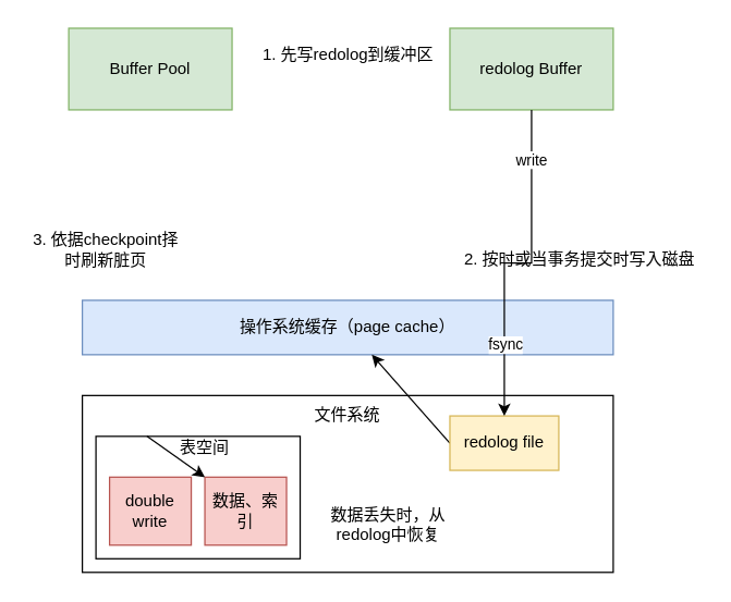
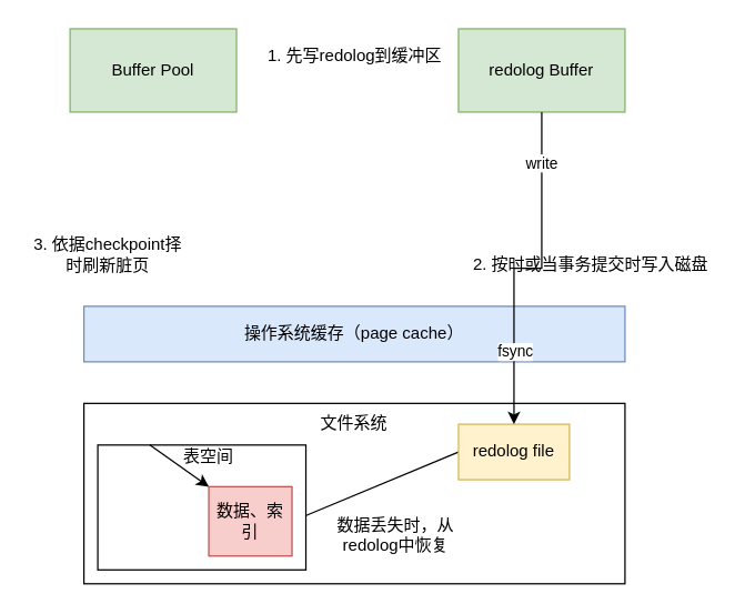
- <mxCell id="7" style="rounded=0;orthogonalLoop=1;jettySize=auto;html=1;exitX=0;exitY=0.5;exitDx=0;exitDy=0;" edge="1" parent="1" source="8" target="4"><mxGeometry relative="1" as="geometry" /></mxCell>
+ <mxCell id="7" style="rounded=0;orthogonalLoop=1;jettySize=auto;html=1;exitX=0;exitY=0.5;exitDx=0;exitDy=0;entryX=1;entryY=0.5;entryDx=0;entryDy=0;" edge="1" parent="1" source="8" target="17"><mxGeometry relative="1" as="geometry" /></mxCell>
- <mxCell id="16" value="double write" style="rounded=0;whiteSpace=wrap;html=1;fillColor=#f8cecc;strokeColor=#b85450;" vertex="1" parent="1"><mxGeometry x="80" y="350" width="60" height="50" as="geometry" /></mxCell>
